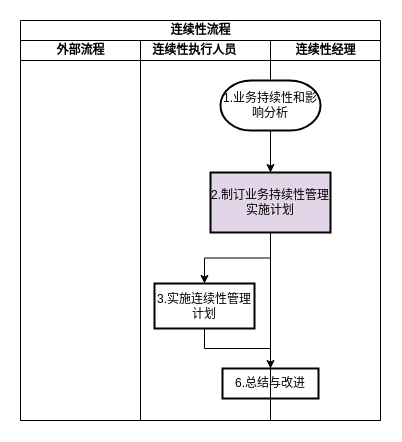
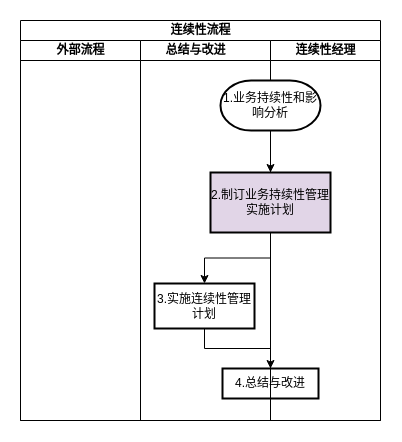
- <mxCell id="4" value="连续性执行人员&lt;span style=&quot;white-space: pre;&quot;&gt;&#09;&lt;/span&gt;" style="swimlane;startSize=20;html=1;" vertex="1" parent="2"><mxGeometry x="120" y="20" width="130" height="380" as="geometry" /></mxCell>
+ <mxCell id="4" value="总结与改进&lt;span style=&quot;white-space: pre;&quot;&gt;&#09;&lt;/span&gt;" style="swimlane;startSize=20;html=1;" vertex="1" parent="2"><mxGeometry x="120" y="20" width="130" height="380" as="geometry" /></mxCell>
- <mxCell id="7" value="6.总结与改进" style="whiteSpace=wrap;html=1;strokeWidth=2;" vertex="1" parent="4"><mxGeometry x="82" y="328" width="96" height="30" as="geometry" /></mxCell>
+ <mxCell id="7" value="4.总结与改进" style="whiteSpace=wrap;html=1;strokeWidth=2;" vertex="1" parent="4"><mxGeometry x="82" y="328" width="96" height="30" as="geometry" /></mxCell>
